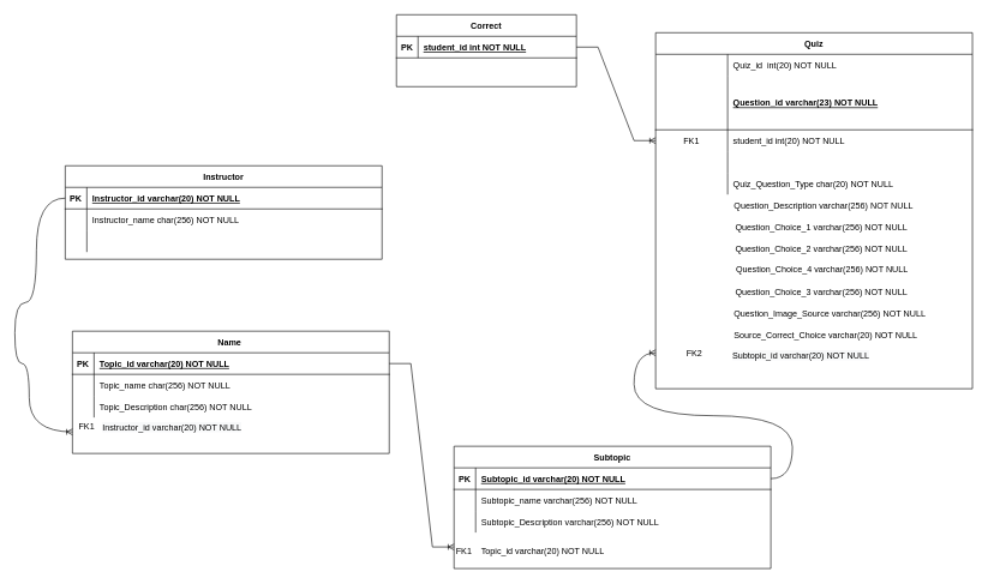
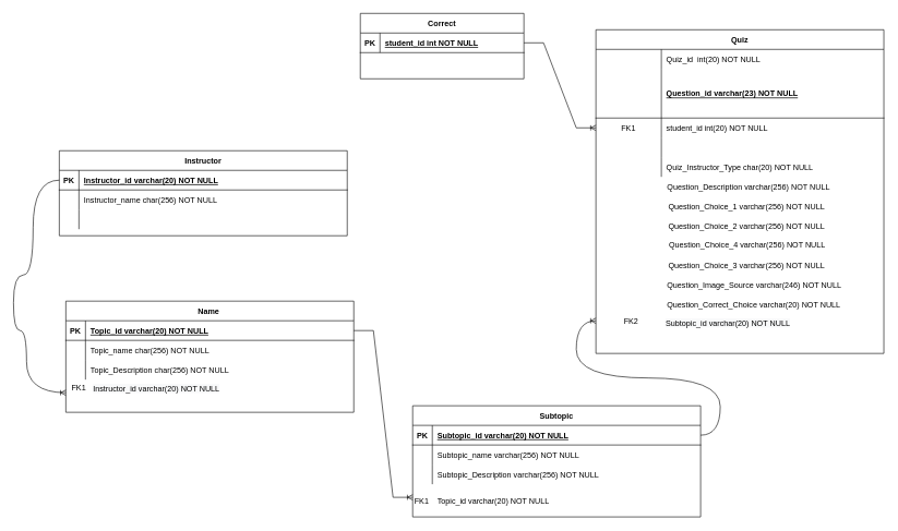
- <mxCell id="16" value="Quiz_Question_Type char(20) NOT NULL" style="shape=partialRectangle;overflow=hidden;connectable=0;fillColor=none;top=0;left=0;bottom=0;right=0;align=left;spacingLeft=6;" parent="14" vertex="1"><mxGeometry x="100" width="340" height="30" as="geometry"><mxRectangle width="340" height="30" as="alternateBounds" /></mxGeometry></mxCell>
+ <mxCell id="16" value="Quiz_Instructor_Type char(20) NOT NULL" style="shape=partialRectangle;overflow=hidden;connectable=0;fillColor=none;top=0;left=0;bottom=0;right=0;align=left;spacingLeft=6;" parent="14" vertex="1"><mxGeometry x="100" width="340" height="30" as="geometry"><mxRectangle width="340" height="30" as="alternateBounds" /></mxGeometry></mxCell>
- <mxCell id="28" value="Question_Image_Source varchar(256) NOT NULL" style="shape=partialRectangle;overflow=hidden;connectable=0;fillColor=none;top=0;left=0;bottom=0;right=0;align=left;spacingLeft=6;" vertex="1" parent="1"><mxGeometry x="1011" y="420" width="301" height="30" as="geometry"><mxRectangle width="410" height="30" as="alternateBounds" /></mxGeometry></mxCell>
+ <mxCell id="28" value="Question_Image_Source varchar(246) NOT NULL" style="shape=partialRectangle;overflow=hidden;connectable=0;fillColor=none;top=0;left=0;bottom=0;right=0;align=left;spacingLeft=6;" vertex="1" parent="1"><mxGeometry x="1011" y="420" width="301" height="30" as="geometry"><mxRectangle width="410" height="30" as="alternateBounds" /></mxGeometry></mxCell>
- <mxCell id="27" value="Source_Correct_Choice varchar(20) NOT NULL" style="shape=partialRectangle;overflow=hidden;connectable=0;fillColor=none;top=0;left=0;bottom=0;right=0;align=left;spacingLeft=6;" vertex="1" parent="1"><mxGeometry x="1011" y="450" width="301" height="30" as="geometry"><mxRectangle width="410" height="30" as="alternateBounds" /></mxGeometry></mxCell>
+ <mxCell id="27" value="Question_Correct_Choice varchar(20) NOT NULL" style="shape=partialRectangle;overflow=hidden;connectable=0;fillColor=none;top=0;left=0;bottom=0;right=0;align=left;spacingLeft=6;" vertex="1" parent="1"><mxGeometry x="1011" y="450" width="301" height="30" as="geometry"><mxRectangle width="410" height="30" as="alternateBounds" /></mxGeometry></mxCell>
